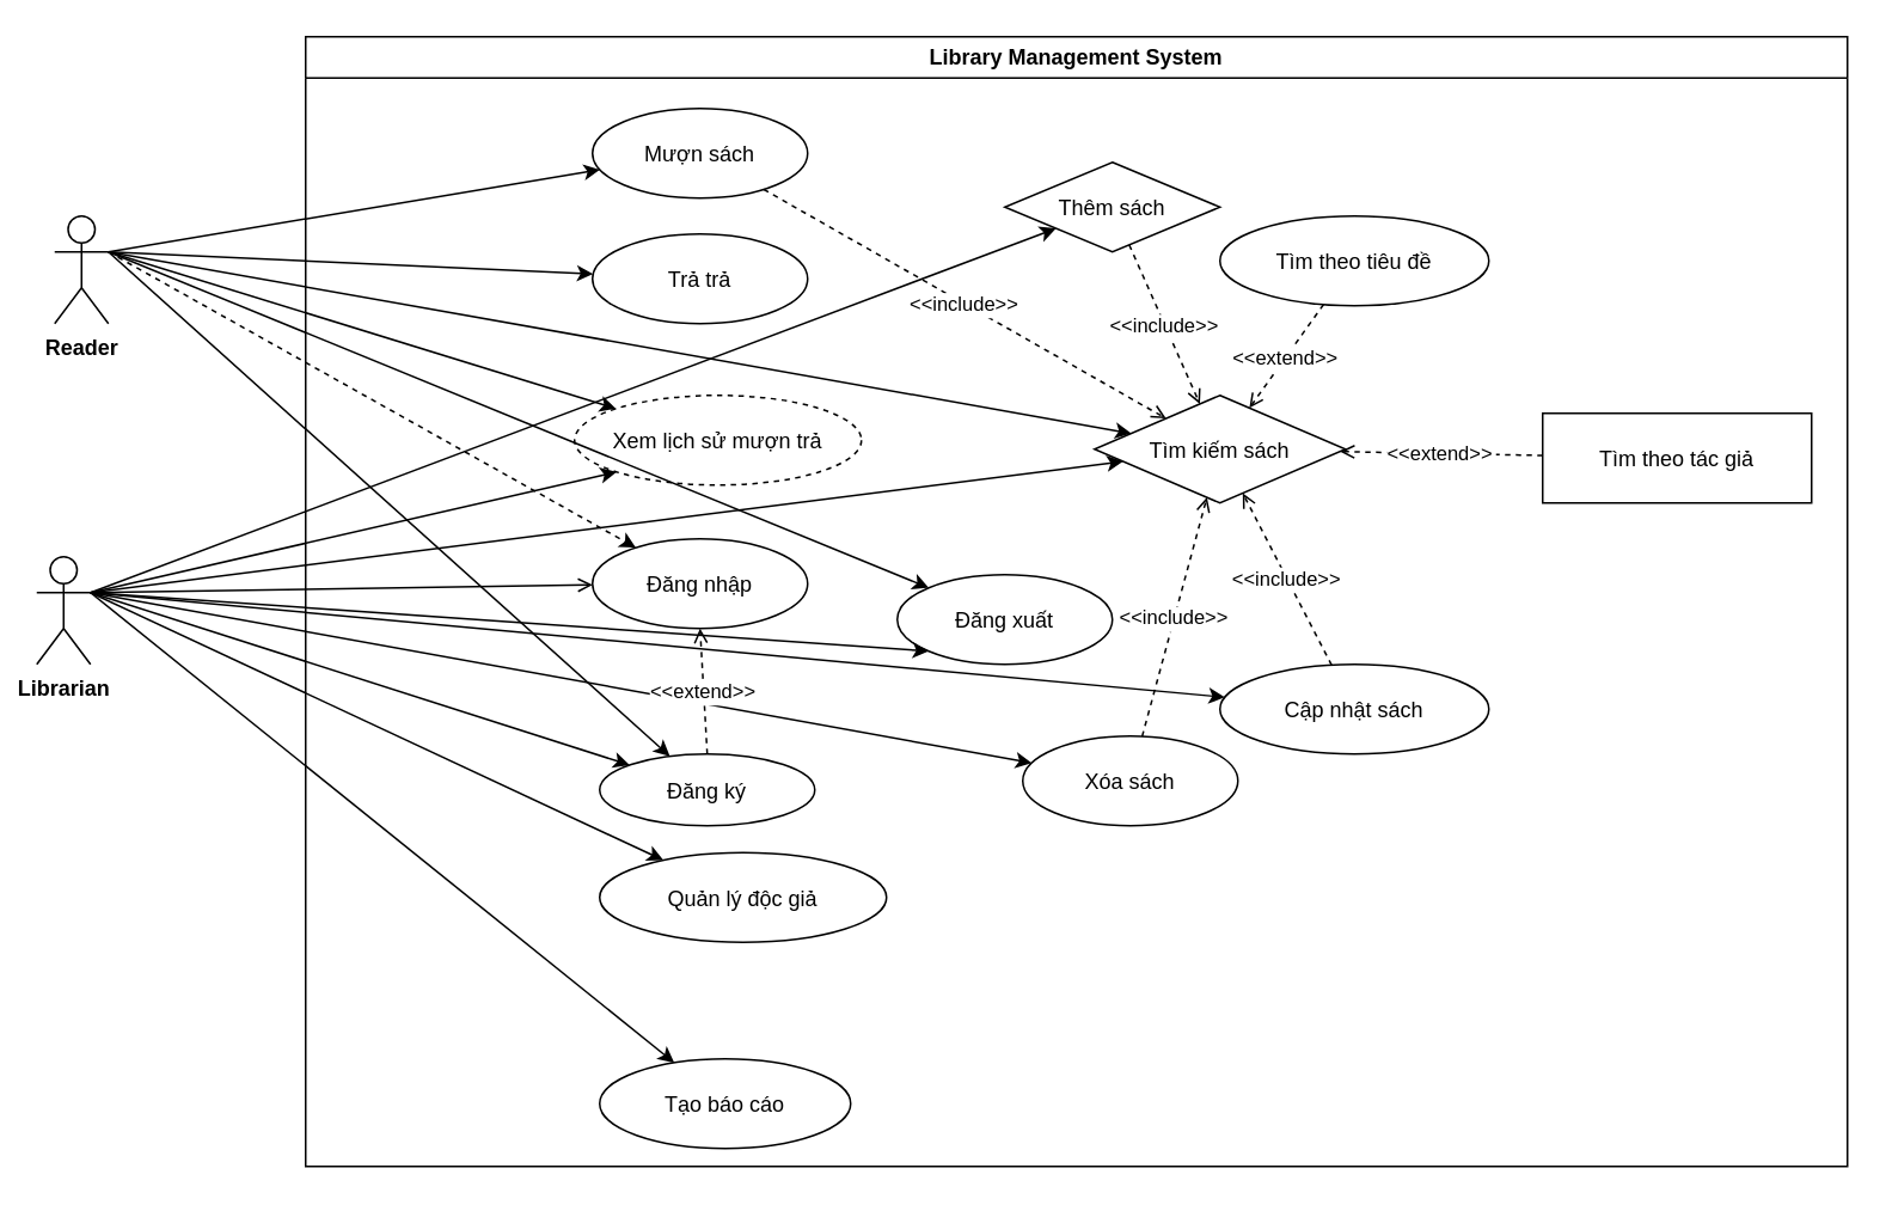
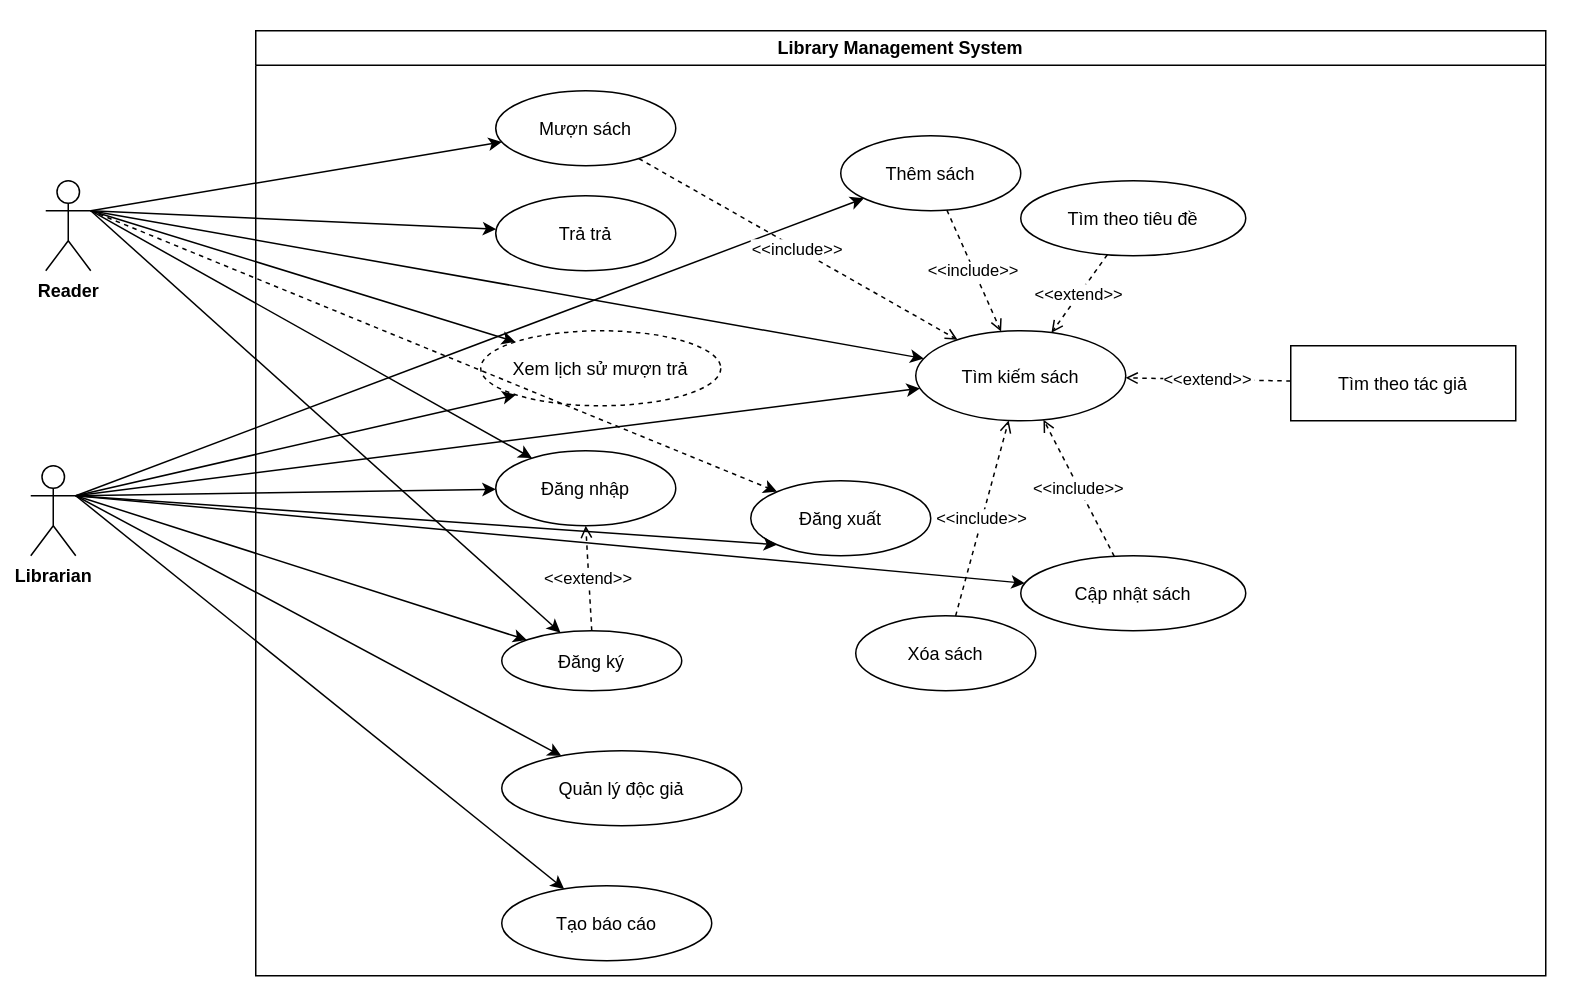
- <mxCell id="31" value="Thêm sách" style="rhombus;" parent="18" vertex="1"><mxGeometry x="390" y="70" width="120" height="50" as="geometry" /></mxCell>
+ <mxCell id="31" value="Thêm sách" style="ellipse" parent="18" vertex="1"><mxGeometry x="390" y="70" width="120" height="50" as="geometry" /></mxCell>
- <mxCell id="2" style="exitX=1;exitY=0.333;exitDx=0;exitDy=0;exitPerimeter=0;dashed=1;" parent="1" source="16" target="30" edge="1"><mxGeometry relative="1" as="geometry"><mxPoint x="90" y="120.213" as="sourcePoint" /></mxGeometry></mxCell>
+ <mxCell id="2" style="exitX=1;exitY=0.333;exitDx=0;exitDy=0;exitPerimeter=0;" parent="1" source="16" target="30" edge="1"><mxGeometry relative="1" as="geometry"><mxPoint x="90" y="120.213" as="sourcePoint" /></mxGeometry></mxCell>
- <mxCell id="42" value="" style="endArrow=classic;html=1;rounded=0;entryX=0;entryY=0;entryDx=0;entryDy=0;exitX=1;exitY=0.333;exitDx=0;exitDy=0;exitPerimeter=0;" edge="1" parent="1" source="16" target="38"><mxGeometry width="50" height="50" relative="1" as="geometry"><mxPoint x="90" y="260" as="sourcePoint" /><mxPoint x="120" y="470" as="targetPoint" /></mxGeometry></mxCell>
+ <mxCell id="42" value="" style="endArrow=classic;html=1;rounded=0;entryX=0;entryY=0;entryDx=0;entryDy=0;exitX=1;exitY=0.333;exitDx=0;exitDy=0;exitPerimeter=0;dashed=1;" edge="1" parent="1" source="16" target="38"><mxGeometry width="50" height="50" relative="1" as="geometry"><mxPoint x="90" y="260" as="sourcePoint" /><mxPoint x="120" y="470" as="targetPoint" /></mxGeometry></mxCell>
- <mxCell id="22" value="Tìm kiếm sách" style="rhombus;" parent="18" vertex="1"><mxGeometry x="440" y="200" width="140" height="60" as="geometry" /></mxCell>
+ <mxCell id="22" value="Tìm kiếm sách" style="ellipse" parent="18" vertex="1"><mxGeometry x="440" y="200" width="140" height="60" as="geometry" /></mxCell>
- <mxCell id="8" style="exitX=1;exitY=0.333;exitDx=0;exitDy=0;exitPerimeter=0;endArrow=open;" parent="1" source="17" target="30" edge="1"><mxGeometry relative="1" as="geometry"><mxPoint x="90" y="294.124" as="sourcePoint" /></mxGeometry></mxCell>
+ <mxCell id="8" style="exitX=1;exitY=0.333;exitDx=0;exitDy=0;exitPerimeter=0;" parent="1" source="17" target="30" edge="1"><mxGeometry relative="1" as="geometry"><mxPoint x="90" y="294.124" as="sourcePoint" /></mxGeometry></mxCell>
- <mxCell id="12" style="exitX=1;exitY=0.333;exitDx=0;exitDy=0;exitPerimeter=0;" parent="1" source="17" target="36" edge="1"><mxGeometry relative="1" as="geometry"><mxPoint x="90" y="326.302" as="sourcePoint" /></mxGeometry></mxCell>
- <mxCell id="20" value="Quản lý độc giả" style="ellipse" parent="18" vertex="1"><mxGeometry x="164" y="455" width="160" height="50" as="geometry" /></mxCell>
+ <mxCell id="20" value="Quản lý độc giả" style="ellipse" parent="18" vertex="1"><mxGeometry x="164" y="480" width="160" height="50" as="geometry" /></mxCell>
